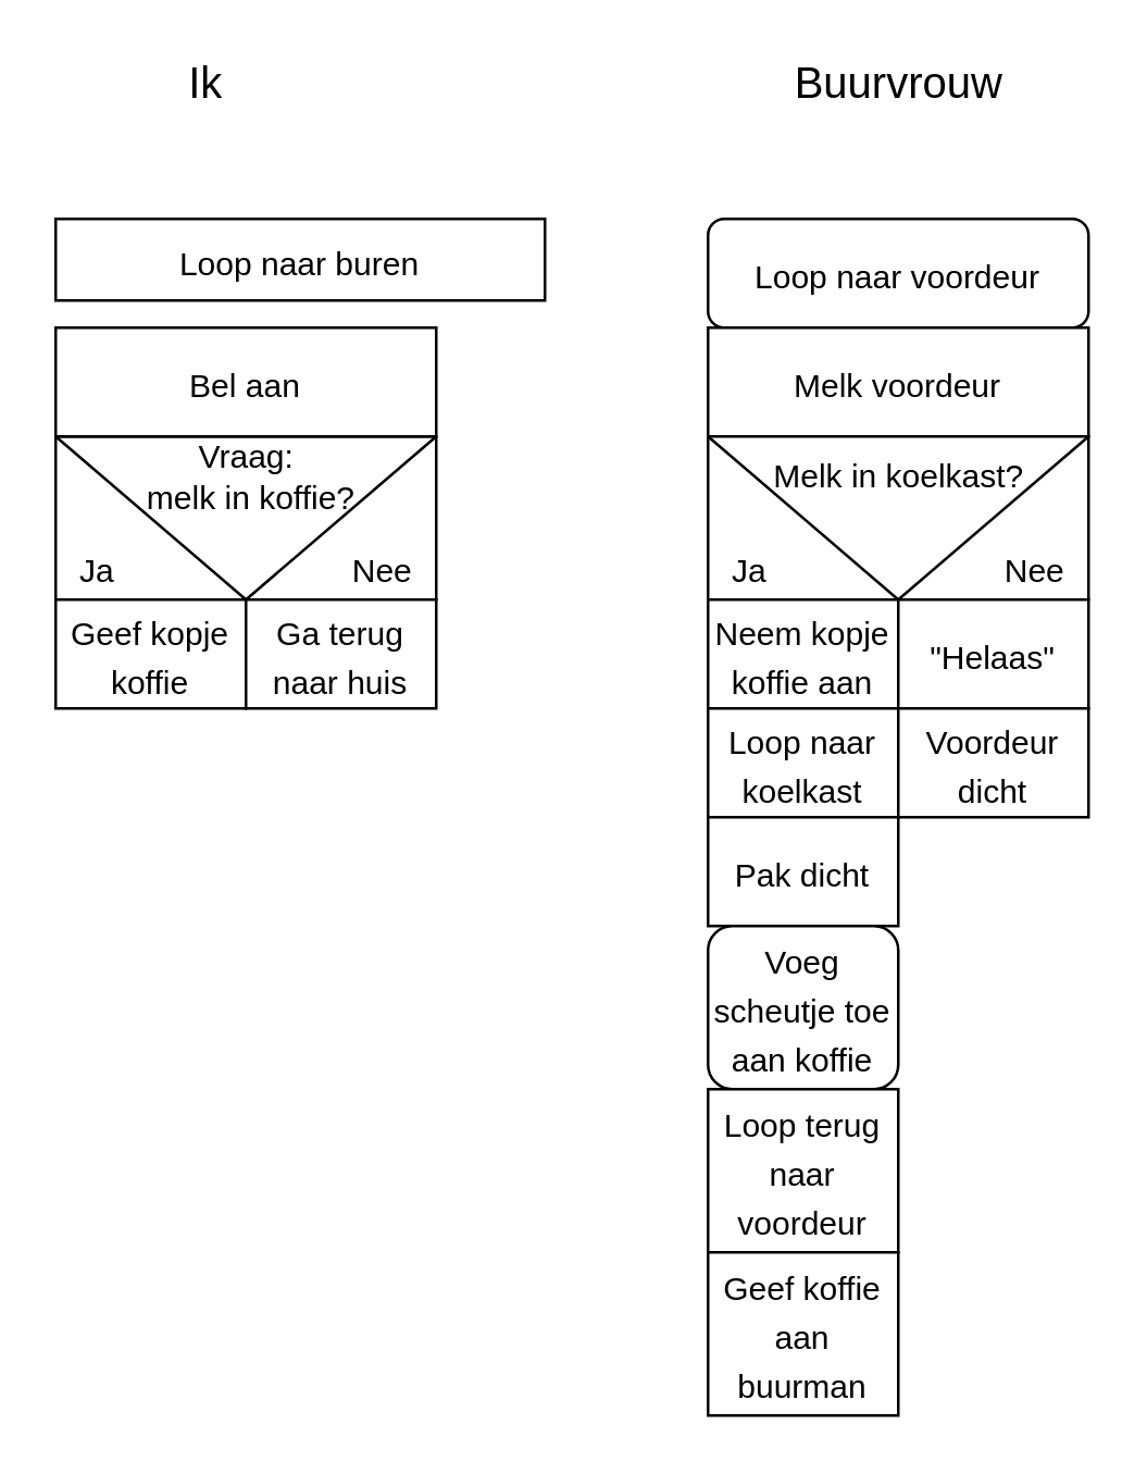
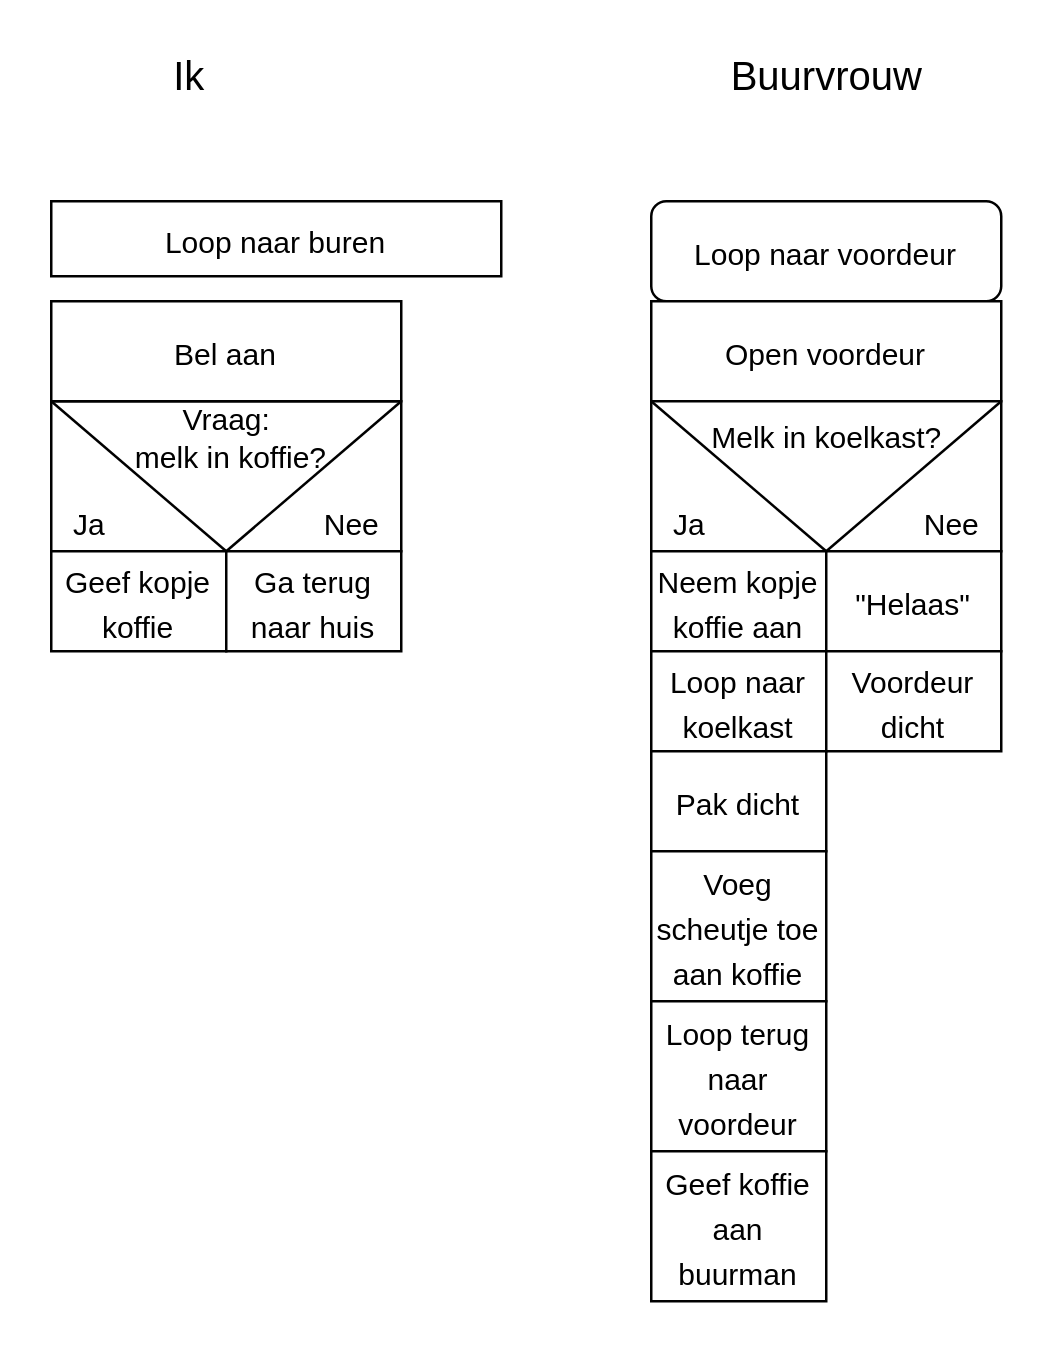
- <mxCell id="11" value="&lt;font style=&quot;font-size: 12px&quot;&gt;Melk voordeur&lt;/font&gt;" style="rounded=0;whiteSpace=wrap;html=1;fontSize=15;" vertex="1" parent="1"><mxGeometry x="260" y="120" width="140" height="40" as="geometry" /></mxCell>
+ <mxCell id="11" value="&lt;font style=&quot;font-size: 12px&quot;&gt;Open voordeur&lt;/font&gt;" style="rounded=0;whiteSpace=wrap;html=1;fontSize=15;" vertex="1" parent="1"><mxGeometry x="260" y="120" width="140" height="40" as="geometry" /></mxCell>
- <mxCell id="22" value="&lt;font style=&quot;font-size: 12px&quot;&gt;Voeg scheutje toe aan koffie&lt;br&gt;&lt;/font&gt;" style="whiteSpace=wrap;html=1;fontSize=15;rounded=1;" vertex="1" parent="1"><mxGeometry x="260" y="340" width="70" height="60" as="geometry" /></mxCell>
+ <mxCell id="22" value="&lt;font style=&quot;font-size: 12px&quot;&gt;Voeg scheutje toe aan koffie&lt;br&gt;&lt;/font&gt;" style="rounded=0;whiteSpace=wrap;html=1;fontSize=15;" vertex="1" parent="1"><mxGeometry x="260" y="340" width="70" height="60" as="geometry" /></mxCell>
